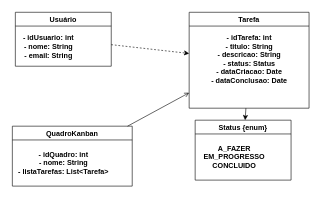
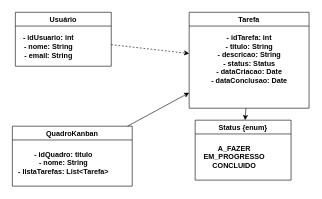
- <mxCell id="10" parent="1" source="5" target="4" edge="1" style="endArrow=open;"><mxGeometry relative="1" as="geometry" /></mxCell>
+ <mxCell id="10" parent="1" source="5" target="4" edge="1"><mxGeometry relative="1" as="geometry" /></mxCell>
- <mxCell id="6" value="&lt;span style=&quot;font-weight: 700;&quot;&gt;- idQuadro: int&lt;/span&gt;&lt;br style=&quot;padding: 0px; margin: 0px; font-weight: 700;&quot;&gt;&lt;span style=&quot;font-weight: 700;&quot;&gt;- nome: String&lt;/span&gt;&lt;br style=&quot;padding: 0px; margin: 0px; font-weight: 700;&quot;&gt;&lt;span style=&quot;font-weight: 700;&quot;&gt;- listaTarefas: List&amp;lt;Tarefa&amp;gt;&lt;/span&gt;" style="text;html=1;align=center;verticalAlign=middle;resizable=0;points=[];autosize=1;strokeColor=none;fillColor=none;" vertex="1" parent="5"><mxGeometry y="23" width="170" height="77" as="geometry" /></mxCell>
+ <mxCell id="6" value="&lt;span style=&quot;font-weight: 700;&quot;&gt;- idQuadro: titulo&lt;/span&gt;&lt;br style=&quot;padding: 0px; margin: 0px; font-weight: 700;&quot;&gt;&lt;span style=&quot;font-weight: 700;&quot;&gt;- nome: String&lt;/span&gt;&lt;br style=&quot;padding: 0px; margin: 0px; font-weight: 700;&quot;&gt;&lt;span style=&quot;font-weight: 700;&quot;&gt;- listaTarefas: List&amp;lt;Tarefa&amp;gt;&lt;/span&gt;" style="text;html=1;align=center;verticalAlign=middle;resizable=0;points=[];autosize=1;strokeColor=none;fillColor=none;" vertex="1" parent="5"><mxGeometry y="23" width="170" height="77" as="geometry" /></mxCell>
